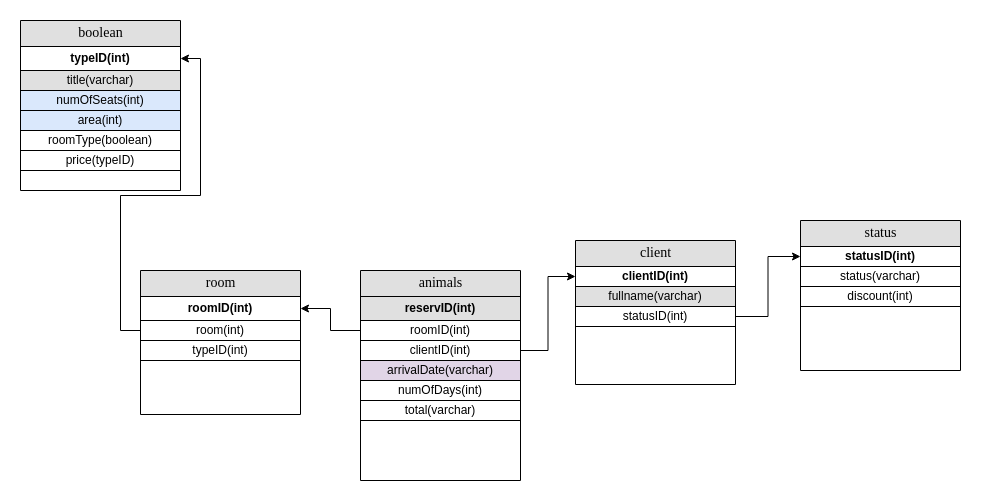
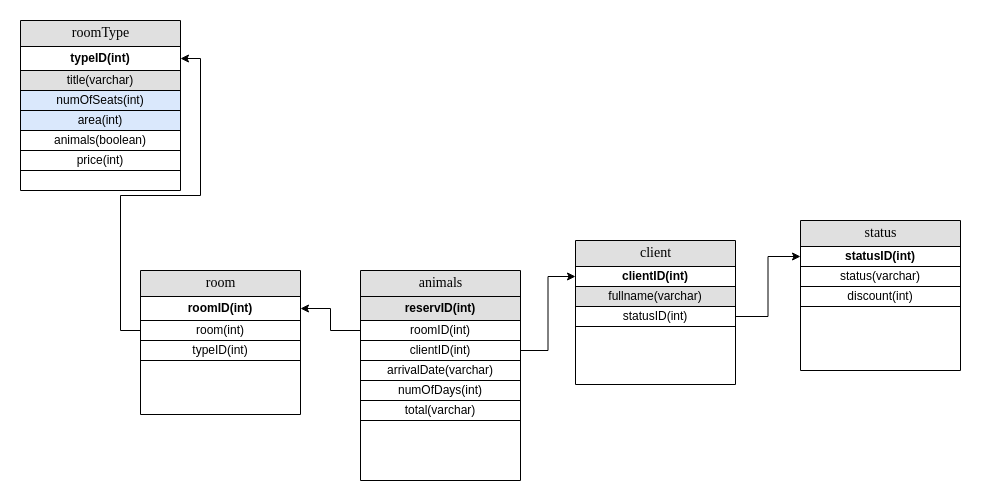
- <mxCell id="21" value="boolean" style="swimlane;html=1;fontStyle=0;childLayout=stackLayout;horizontal=1;startSize=26;fillColor=#e0e0e0;horizontalStack=0;resizeParent=1;resizeLast=0;collapsible=1;marginBottom=0;swimlaneFillColor=#ffffff;align=center;rounded=0;shadow=0;comic=0;labelBackgroundColor=none;strokeWidth=1;fontFamily=Verdana;fontSize=14" parent="1" vertex="1"><mxGeometry x="20" y="20" width="160" height="170" as="geometry" /></mxCell>
+ <mxCell id="21" value="roomType" style="swimlane;html=1;fontStyle=0;childLayout=stackLayout;horizontal=1;startSize=26;fillColor=#e0e0e0;horizontalStack=0;resizeParent=1;resizeLast=0;collapsible=1;marginBottom=0;swimlaneFillColor=#ffffff;align=center;rounded=0;shadow=0;comic=0;labelBackgroundColor=none;strokeWidth=1;fontFamily=Verdana;fontSize=14" parent="1" vertex="1"><mxGeometry x="20" y="20" width="160" height="170" as="geometry" /></mxCell>
- <mxCell id="26" value="roomType(boolean)" style="rounded=0;whiteSpace=wrap;html=1;" parent="21" vertex="1"><mxGeometry y="110" width="160" height="20" as="geometry" /></mxCell>
+ <mxCell id="26" value="animals(boolean)" style="rounded=0;whiteSpace=wrap;html=1;" parent="21" vertex="1"><mxGeometry y="110" width="160" height="20" as="geometry" /></mxCell>
- <mxCell id="27" value="price(typeID)" style="rounded=0;whiteSpace=wrap;html=1;" parent="21" vertex="1"><mxGeometry y="130" width="160" height="20" as="geometry" /></mxCell>
+ <mxCell id="27" value="price(int)" style="rounded=0;whiteSpace=wrap;html=1;" parent="21" vertex="1"><mxGeometry y="130" width="160" height="20" as="geometry" /></mxCell>
- <mxCell id="18" value="arrivalDate(varchar)" style="rounded=0;whiteSpace=wrap;html=1;fillColor=#e1d5e7;" parent="14" vertex="1"><mxGeometry y="90" width="160" height="20" as="geometry" /></mxCell>
+ <mxCell id="18" value="arrivalDate(varchar)" style="rounded=0;whiteSpace=wrap;html=1;" parent="14" vertex="1"><mxGeometry y="90" width="160" height="20" as="geometry" /></mxCell>
